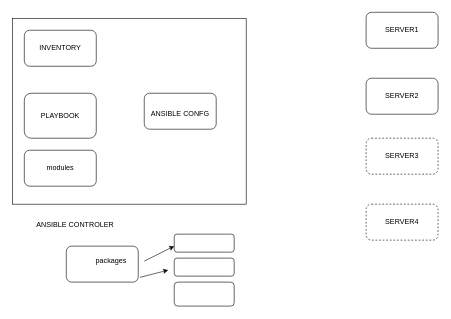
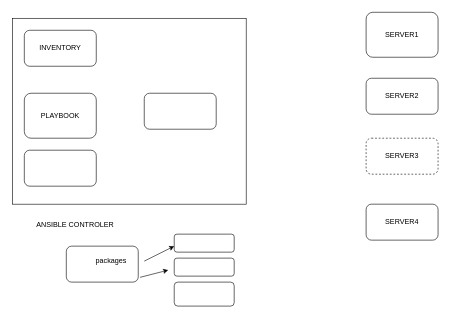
- <mxCell id="3" value="SERVER1" style="rounded=1;whiteSpace=wrap;html=1;" vertex="1" parent="1"><mxGeometry x="610" y="20" width="120" height="60" as="geometry" /></mxCell>
+ <mxCell id="3" value="SERVER1" style="rounded=1;whiteSpace=wrap;html=1;" vertex="1" parent="1"><mxGeometry x="610" y="20" width="120" height="75" as="geometry" /></mxCell>
- <mxCell id="20" value="ANSIBLE CONFG" style="text;html=1;strokeColor=none;fillColor=none;align=center;verticalAlign=middle;whiteSpace=wrap;rounded=0;" vertex="1" parent="1"><mxGeometry x="250" y="170" width="100" height="40" as="geometry" /></mxCell>
- <mxCell id="12" value="modules" style="text;html=1;strokeColor=none;fillColor=none;align=center;verticalAlign=middle;whiteSpace=wrap;rounded=0;" vertex="1" parent="1"><mxGeometry x="60" y="270" width="80" height="20" as="geometry" /></mxCell>
- <mxCell id="6" value="SERVER4" style="rounded=1;whiteSpace=wrap;html=1;dashed=1;" vertex="1" parent="1"><mxGeometry x="610" y="340" width="120" height="60" as="geometry" /></mxCell>
+ <mxCell id="6" value="SERVER4" style="rounded=1;whiteSpace=wrap;html=1;" vertex="1" parent="1"><mxGeometry x="610" y="340" width="120" height="60" as="geometry" /></mxCell>
